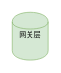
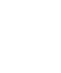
- <mxCell id="2" value="网关层" style="shape=cylinder;whiteSpace=wrap;html=1;boundedLbl=1;backgroundOutline=1;verticalAlign=top;fillColor=#d5e8d4;fillStyle=diag;strokeColor=#82b366;" vertex="1" parent="1"><mxGeometry x="20" y="20" width="60" height="80" as="geometry" /></mxCell>
